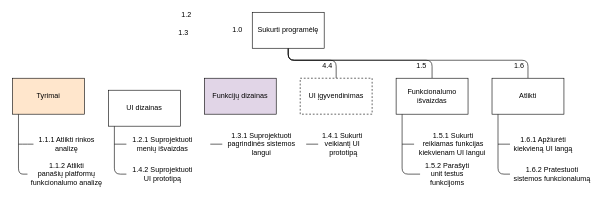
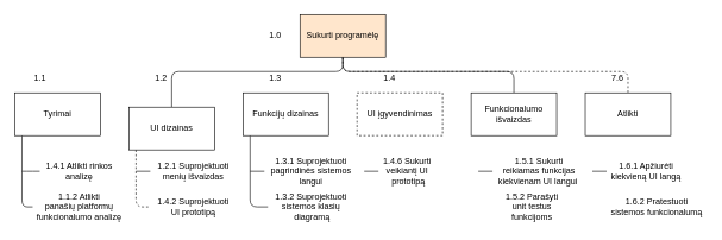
- <mxCell id="37" value="1.2" style="text;html=1;align=center;verticalAlign=middle;resizable=0;points=[];autosize=1;" parent="1" vertex="1"><mxGeometry x="295" y="15" width="30" height="20" as="geometry" /></mxCell>
+ <mxCell id="37" value="1.2" style="text;html=1;align=center;verticalAlign=middle;resizable=0;points=[];autosize=1;" parent="1" vertex="1"><mxGeometry x="210" y="100" width="30" height="20" as="geometry" /></mxCell>
- <mxCell id="35" value="1.0" style="text;html=1;align=center;verticalAlign=middle;resizable=0;points=[];autosize=1;" parent="1" vertex="1"><mxGeometry x="380" y="40" width="30" height="20" as="geometry" /></mxCell>
+ <mxCell id="35" value="1.0" style="text;html=1;align=center;verticalAlign=middle;resizable=0;points=[];autosize=1;" parent="1" vertex="1"><mxGeometry x="370" y="40" width="30" height="20" as="geometry" /></mxCell>
- <mxCell id="6" value="Sukurti programėlę" style="rounded=0;whiteSpace=wrap;html=1;" parent="1" vertex="1"><mxGeometry x="420" y="20" width="120" height="60" as="geometry" /></mxCell>
+ <mxCell id="6" value="Sukurti programėlę" style="rounded=0;whiteSpace=wrap;html=1;fillColor=#ffe6cc;" parent="1" vertex="1"><mxGeometry x="420" y="20" width="120" height="60" as="geometry" /></mxCell>
- <mxCell id="38" value="1.3" style="text;html=1;align=center;verticalAlign=middle;resizable=0;points=[];autosize=1;" parent="1" vertex="1"><mxGeometry x="290" y="45" width="30" height="20" as="geometry" /></mxCell>
+ <mxCell id="38" value="1.3" style="text;html=1;align=center;verticalAlign=middle;resizable=0;points=[];autosize=1;" parent="1" vertex="1"><mxGeometry x="370" y="100" width="30" height="20" as="geometry" /></mxCell>
+ <mxCell id="2" style="edgeStyle=orthogonalEdgeStyle;rounded=1;orthogonalLoop=1;jettySize=auto;html=1;endArrow=none;endFill=0;" parent="1" source="6" target="10" edge="1"><mxGeometry relative="1" as="geometry"><Array as="points"><mxPoint x="480" y="100" /><mxPoint x="240" y="100" /></Array></mxGeometry></mxCell>
- <mxCell id="5" style="edgeStyle=orthogonalEdgeStyle;rounded=1;orthogonalLoop=1;jettySize=auto;html=1;endArrow=none;endFill=0;" parent="1" source="6" target="22" edge="1"><mxGeometry relative="1" as="geometry"><Array as="points"><mxPoint x="480" y="100" /><mxPoint x="880" y="100" /></Array></mxGeometry></mxCell>
+ <mxCell id="5" style="edgeStyle=orthogonalEdgeStyle;rounded=1;orthogonalLoop=1;jettySize=auto;html=1;endArrow=none;endFill=0;dashed=1;" parent="1" source="6" target="22" edge="1"><mxGeometry relative="1" as="geometry"><Array as="points"><mxPoint x="480" y="100" /><mxPoint x="880" y="100" /></Array></mxGeometry></mxCell>
+ <mxCell id="36" value="1.1" style="text;html=1;align=center;verticalAlign=middle;resizable=0;points=[];autosize=1;" parent="1" vertex="1"><mxGeometry x="40" y="100" width="30" height="20" as="geometry" /></mxCell>
- <mxCell id="39" value="4.4" style="text;html=1;align=center;verticalAlign=middle;resizable=0;points=[];autosize=1;" parent="1" vertex="1"><mxGeometry x="530" y="100" width="30" height="20" as="geometry" /></mxCell>
+ <mxCell id="39" value="1.4" style="text;html=1;align=center;verticalAlign=middle;resizable=0;points=[];autosize=1;" parent="1" vertex="1"><mxGeometry x="530" y="100" width="30" height="20" as="geometry" /></mxCell>
- <mxCell id="40" value="1.5" style="text;html=1;align=center;verticalAlign=middle;resizable=0;points=[];autosize=1;" parent="1" vertex="1"><mxGeometry x="687" y="100" width="30" height="20" as="geometry" /></mxCell>
- <mxCell id="41" value="1.6" style="text;html=1;align=center;verticalAlign=middle;resizable=0;points=[];autosize=1;" parent="1" vertex="1"><mxGeometry x="850" y="100" width="30" height="20" as="geometry" /></mxCell>
+ <mxCell id="41" value="7.6" style="text;html=1;align=center;verticalAlign=middle;resizable=0;points=[];autosize=1;" parent="1" vertex="1"><mxGeometry x="850" y="100" width="30" height="20" as="geometry" /></mxCell>
- <mxCell id="3" style="edgeStyle=orthogonalEdgeStyle;rounded=1;orthogonalLoop=1;jettySize=auto;html=1;entryX=0.5;entryY=0;entryDx=0;entryDy=0;endArrow=none;endFill=0;" parent="1" source="6" target="15" edge="1"><mxGeometry relative="1" as="geometry"><Array as="points"><mxPoint x="480" y="100" /><mxPoint x="560" y="100" /></Array></mxGeometry></mxCell>
- <mxCell id="8" value="Tyrimai" style="rounded=0;whiteSpace=wrap;html=1;fillColor=#ffe6cc;" parent="1" vertex="1"><mxGeometry x="20" y="130" width="120" height="60" as="geometry" /></mxCell>
+ <mxCell id="8" value="Tyrimai" style="rounded=0;whiteSpace=wrap;html=1;" parent="1" vertex="1"><mxGeometry x="20" y="130" width="120" height="60" as="geometry" /></mxCell>
- <mxCell id="12" value="Funkcijų dizainas" style="rounded=0;whiteSpace=wrap;html=1;fillColor=#e1d5e7;" parent="1" vertex="1"><mxGeometry x="340" y="130" width="120" height="60" as="geometry" /></mxCell>
+ <mxCell id="12" value="Funkcijų dizainas" style="rounded=0;whiteSpace=wrap;html=1;" parent="1" vertex="1"><mxGeometry x="340" y="130" width="120" height="60" as="geometry" /></mxCell>
- <mxCell id="17" value="1.1.1 Atlikti rinkos &lt;br&gt;analizę" style="text;html=1;align=center;verticalAlign=middle;resizable=0;points=[];autosize=1;" parent="1" vertex="1"><mxGeometry x="55" y="225" width="110" height="30" as="geometry" /></mxCell>
+ <mxCell id="17" value="1.4.1 Atlikti rinkos &lt;br&gt;analizę" style="text;html=1;align=center;verticalAlign=middle;resizable=0;points=[];autosize=1;" parent="1" vertex="1"><mxGeometry x="55" y="225" width="110" height="30" as="geometry" /></mxCell>
- <mxCell id="28" value="1.4.1 Sukurti &lt;br&gt;veikiantį UI&lt;br&gt;&amp;nbsp;prototipą" style="text;html=1;align=center;verticalAlign=middle;resizable=0;points=[];autosize=1;" parent="1" vertex="1"><mxGeometry x="530" y="215" width="80" height="50" as="geometry" /></mxCell>
+ <mxCell id="28" value="1.4.6 Sukurti &lt;br&gt;veikiantį UI&lt;br&gt;&amp;nbsp;prototipą" style="text;html=1;align=center;verticalAlign=middle;resizable=0;points=[];autosize=1;" parent="1" vertex="1"><mxGeometry x="530" y="215" width="80" height="50" as="geometry" /></mxCell>
- <mxCell id="21" style="edgeStyle=orthogonalEdgeStyle;rounded=1;orthogonalLoop=1;jettySize=auto;html=1;endArrow=none;endFill=0;" parent="1" source="22" edge="1" target="33"><mxGeometry relative="1" as="geometry"><mxPoint x="830" y="270" as="targetPoint" /><Array as="points"><mxPoint x="830" y="290" /></Array></mxGeometry></mxCell>
+ <mxCell id="11" style="edgeStyle=orthogonalEdgeStyle;rounded=1;orthogonalLoop=1;jettySize=auto;html=1;endArrow=none;endFill=0;" parent="1" source="12" edge="1" target="26"><mxGeometry relative="1" as="geometry"><mxPoint x="350" y="290" as="targetPoint" /><Array as="points"><mxPoint x="350" y="290" /></Array></mxGeometry></mxCell>
- <mxCell id="13" style="edgeStyle=orthogonalEdgeStyle;rounded=1;orthogonalLoop=1;jettySize=auto;html=1;endArrow=none;endFill=0;" parent="1" source="14" edge="1" target="34"><mxGeometry relative="1" as="geometry"><mxPoint x="670" y="280" as="targetPoint" /><Array as="points"><mxPoint x="670" y="290" /></Array></mxGeometry></mxCell>
- <mxCell id="9" style="edgeStyle=orthogonalEdgeStyle;rounded=1;orthogonalLoop=1;jettySize=auto;html=1;endArrow=none;endFill=0;" parent="1" source="10" edge="1" target="23"><mxGeometry relative="1" as="geometry"><mxPoint x="190" y="290" as="targetPoint" /><Array as="points"><mxPoint x="190" y="290" /></Array></mxGeometry></mxCell>
+ <mxCell id="9" style="edgeStyle=orthogonalEdgeStyle;rounded=1;orthogonalLoop=1;jettySize=auto;html=1;endArrow=none;endFill=0;dashed=1;" parent="1" source="10" edge="1" target="23"><mxGeometry relative="1" as="geometry"><mxPoint x="190" y="290" as="targetPoint" /><Array as="points"><mxPoint x="190" y="290" /></Array></mxGeometry></mxCell>
+ <mxCell id="26" value="1.3.2 Suprojektuoti &lt;br&gt;sistemos klasių&lt;br&gt;&amp;nbsp;diagramą" style="text;html=1;align=center;verticalAlign=middle;resizable=0;points=[];autosize=1;" parent="1" vertex="1"><mxGeometry x="375" y="265" width="120" height="50" as="geometry" /></mxCell>
